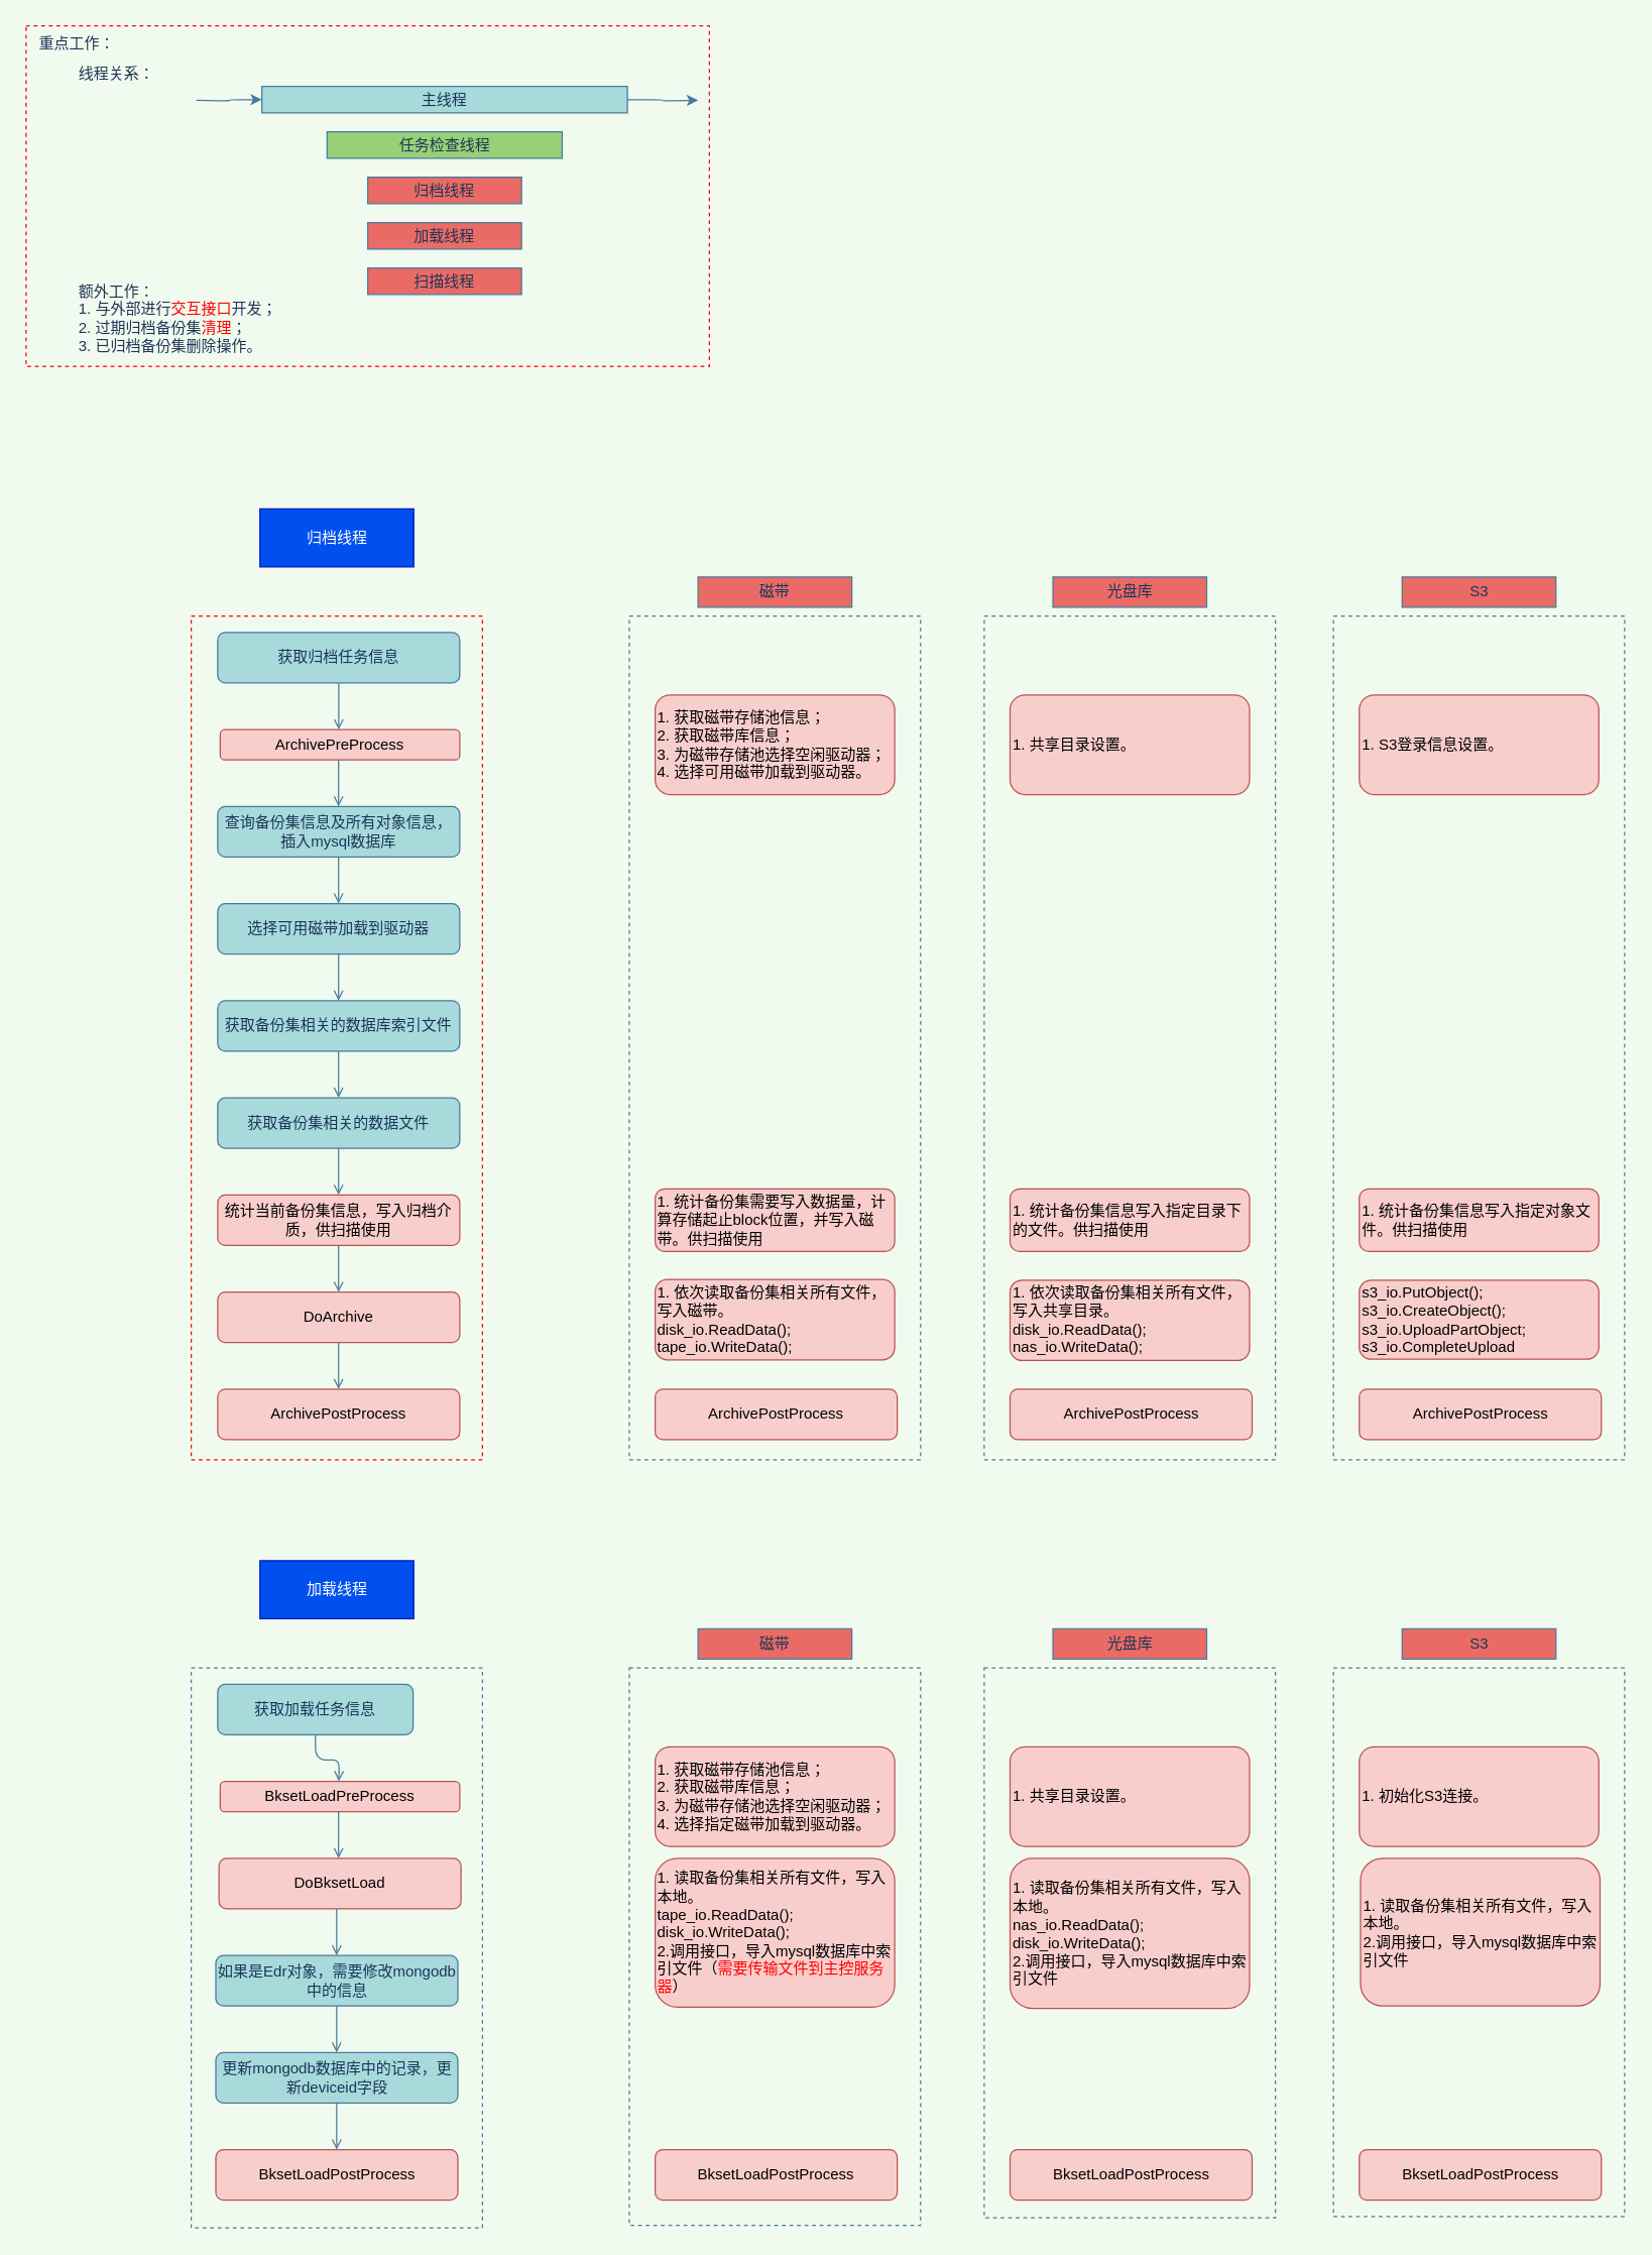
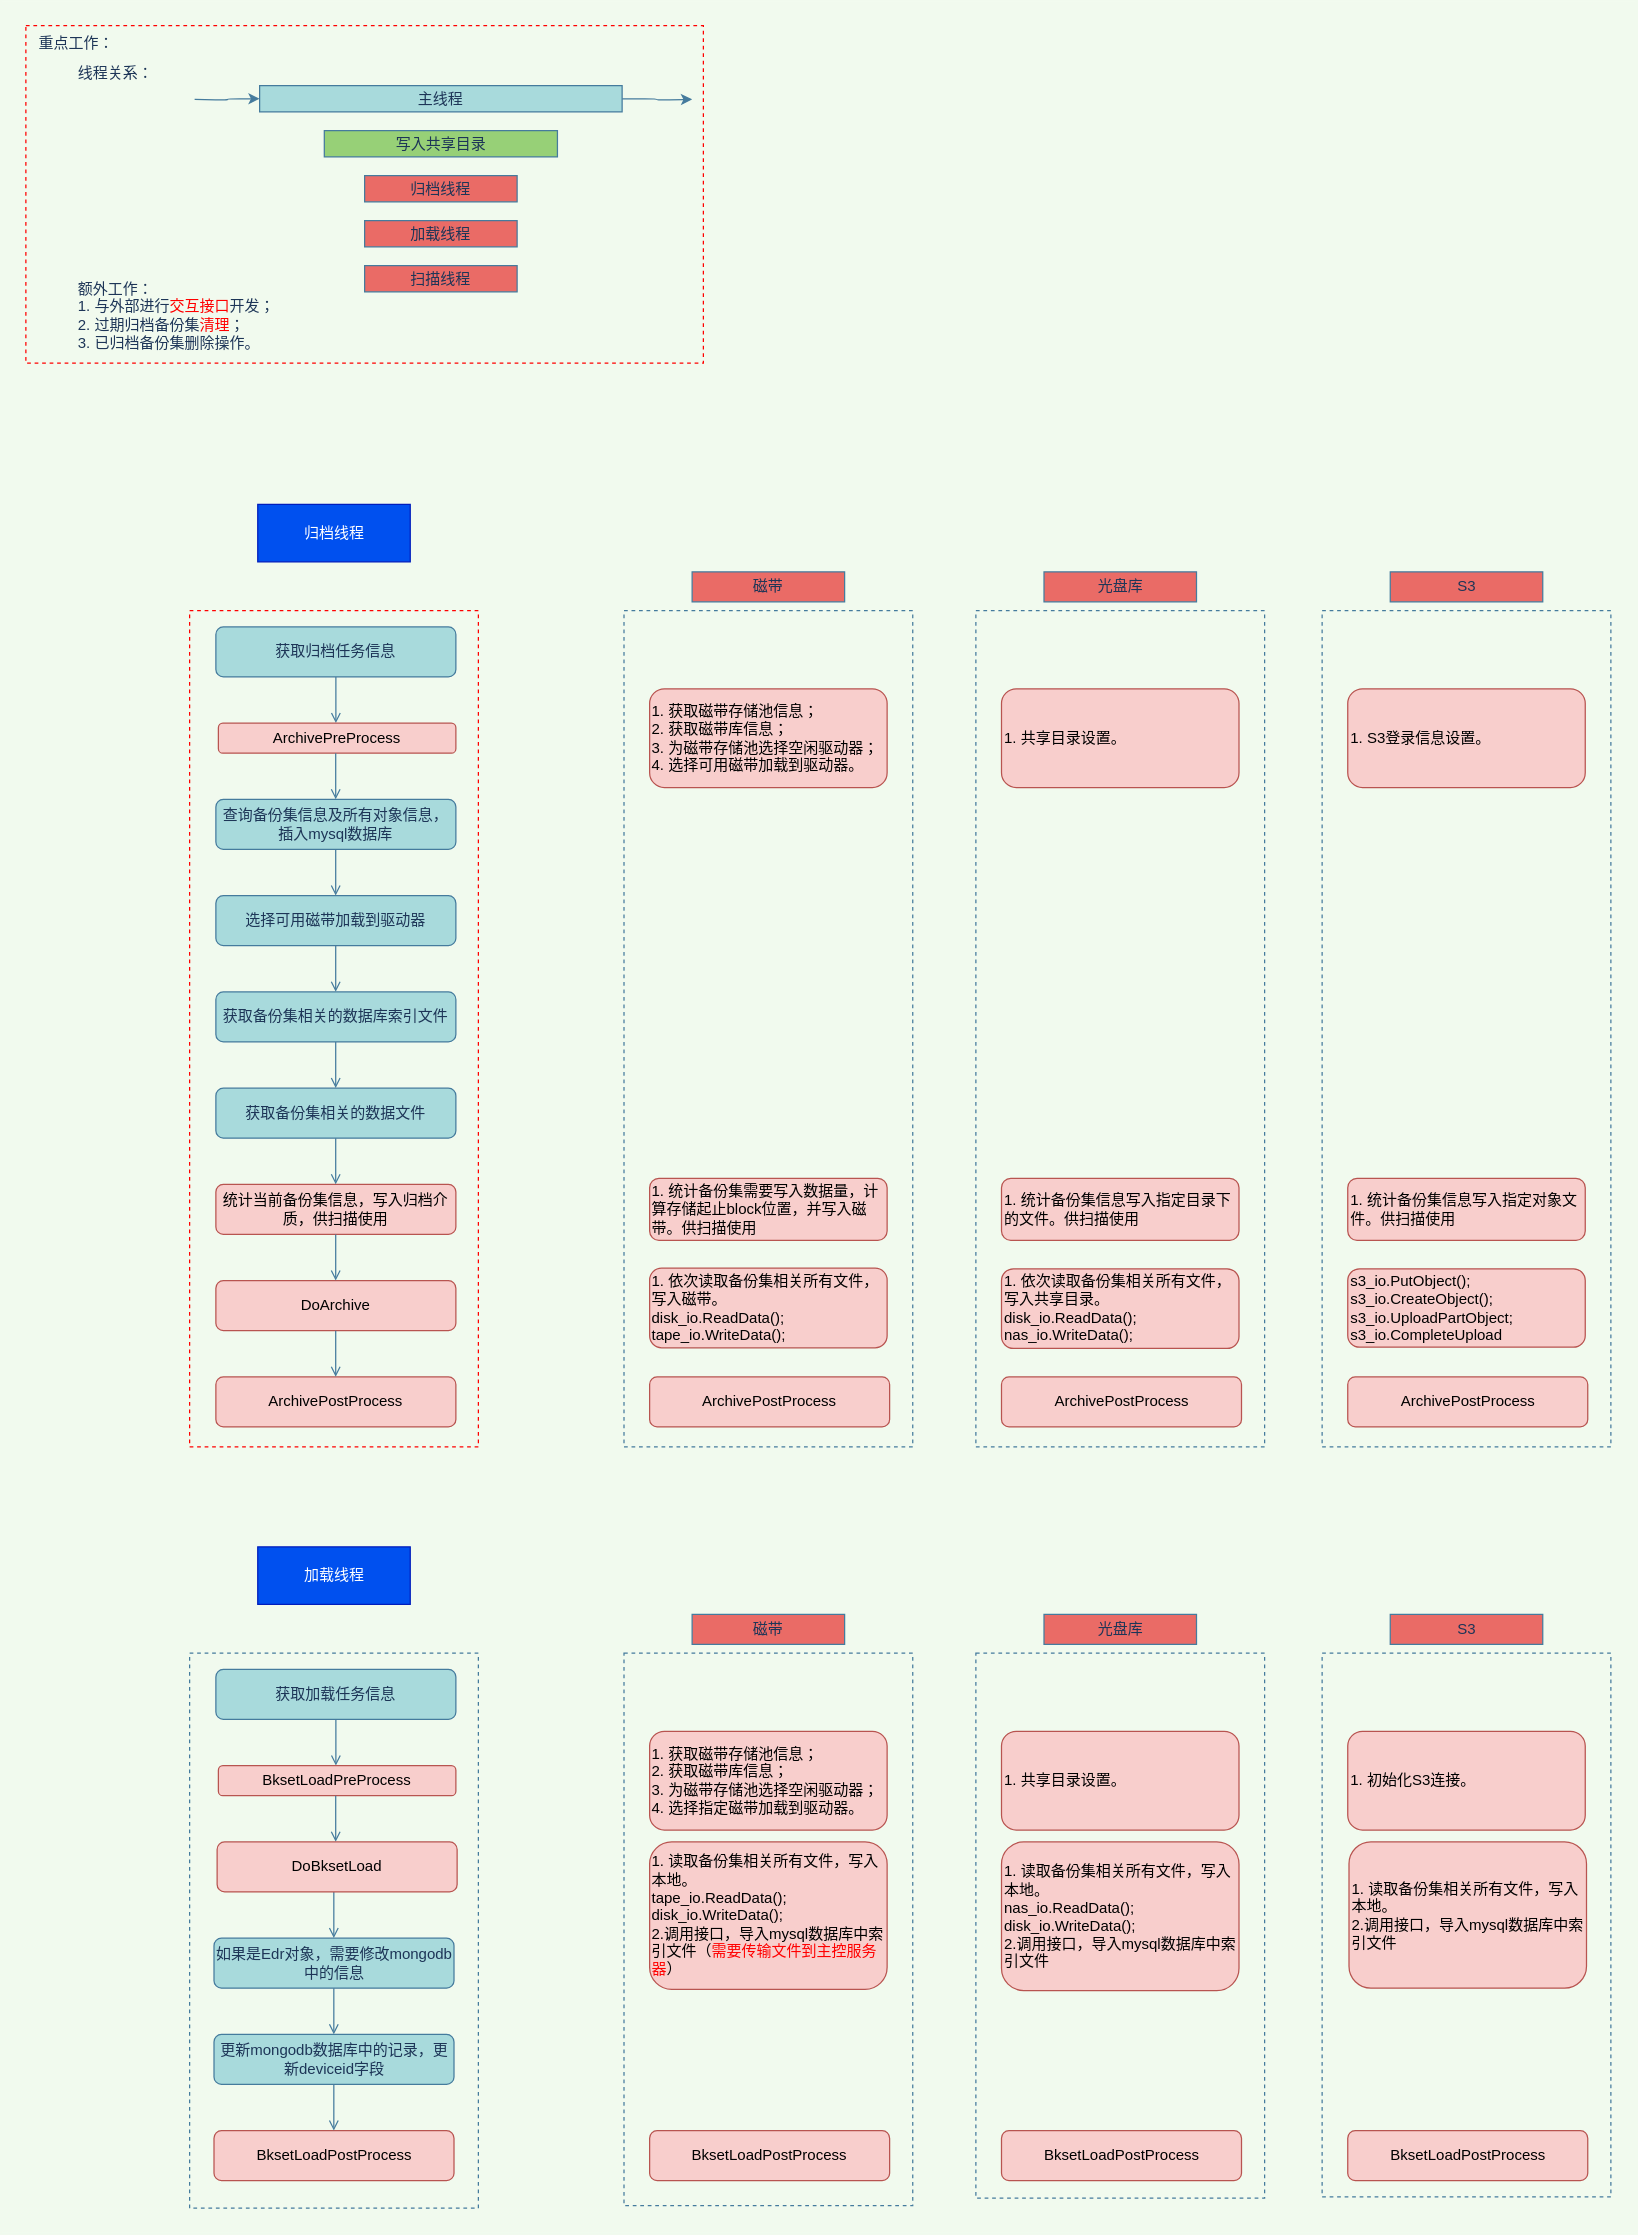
- <mxCell id="12" value="任务检查线程" style="rounded=0;whiteSpace=wrap;html=1;sketch=0;fontColor=#1D3557;strokeColor=#457B9D;fillColor=#97D077;" parent="1" vertex="1"><mxGeometry x="258.75" y="104" width="186.5" height="21" as="geometry" /></mxCell>
+ <mxCell id="12" value="写入共享目录" style="rounded=0;whiteSpace=wrap;html=1;sketch=0;fontColor=#1D3557;strokeColor=#457B9D;fillColor=#97D077;" parent="1" vertex="1"><mxGeometry x="258.75" y="104" width="186.5" height="21" as="geometry" /></mxCell>
- <mxCell id="52" value="获取加载任务信息" style="rounded=1;whiteSpace=wrap;html=1;fontSize=12;glass=0;strokeWidth=1;shadow=0;fillColor=#A8DADC;strokeColor=#457B9D;fontColor=#1D3557;" parent="1" vertex="1"><mxGeometry x="172" y="1335" width="155" height="40" as="geometry" /></mxCell>
+ <mxCell id="52" value="获取加载任务信息" style="rounded=1;whiteSpace=wrap;html=1;fontSize=12;glass=0;strokeWidth=1;shadow=0;fillColor=#A8DADC;strokeColor=#457B9D;fontColor=#1D3557;" parent="1" vertex="1"><mxGeometry x="172" y="1335" width="192" height="40" as="geometry" /></mxCell>
